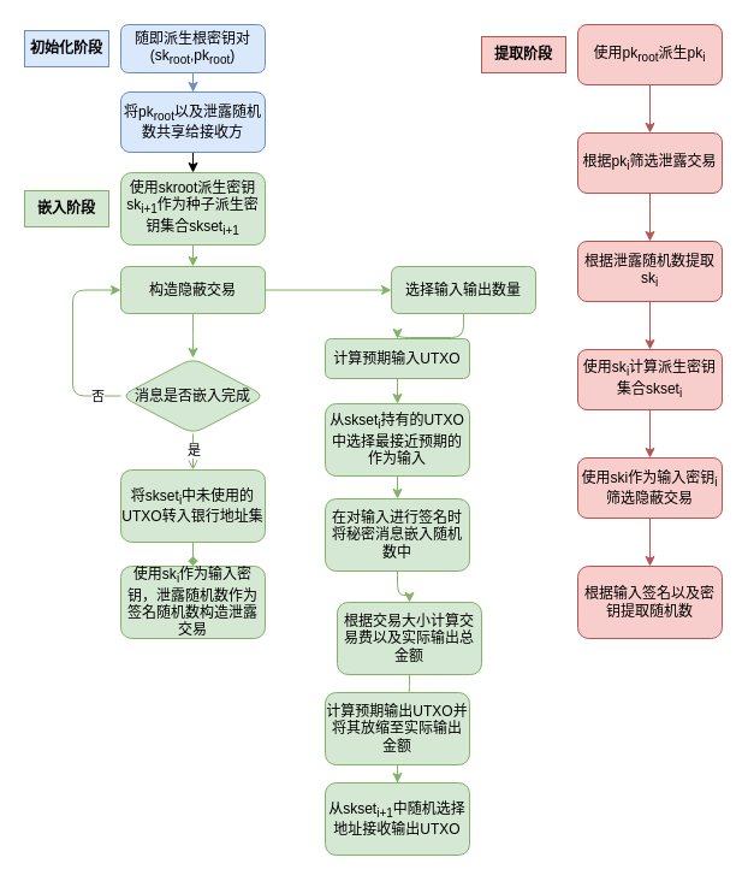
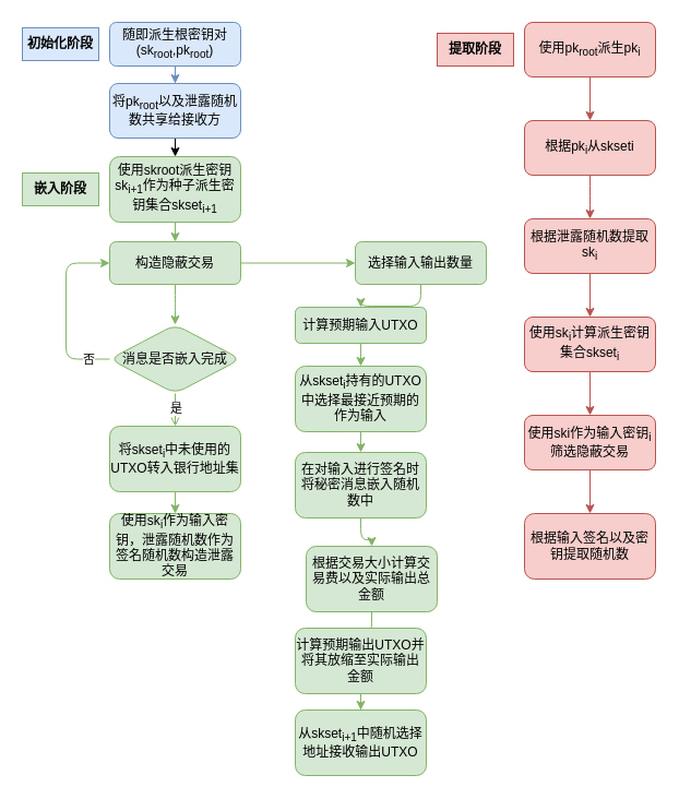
- <mxCell id="35" value="根据pk&lt;sub&gt;i&lt;/sub&gt;筛选泄露交易" style="rounded=1;whiteSpace=wrap;html=1;fillColor=#f8cecc;strokeColor=#b85450;" vertex="1" parent="1"><mxGeometry x="480" y="110" width="120" height="50" as="geometry" /></mxCell>
+ <mxCell id="35" value="根据pk&lt;sub&gt;i&lt;/sub&gt;从skseti" style="rounded=1;whiteSpace=wrap;html=1;fillColor=#f8cecc;strokeColor=#b85450;" vertex="1" parent="1"><mxGeometry x="480" y="110" width="120" height="50" as="geometry" /></mxCell>
- <mxCell id="29" value="" style="edgeStyle=orthogonalEdgeStyle;rounded=1;orthogonalLoop=1;jettySize=auto;html=1;fillColor=#d5e8d4;strokeColor=#82b366;endArrow=diamond;" edge="1" parent="1" source="30" target="31"><mxGeometry relative="1" as="geometry" /></mxCell>
+ <mxCell id="29" value="" style="edgeStyle=orthogonalEdgeStyle;rounded=1;orthogonalLoop=1;jettySize=auto;html=1;fillColor=#d5e8d4;strokeColor=#82b366;" edge="1" parent="1" source="30" target="31"><mxGeometry relative="1" as="geometry" /></mxCell>
